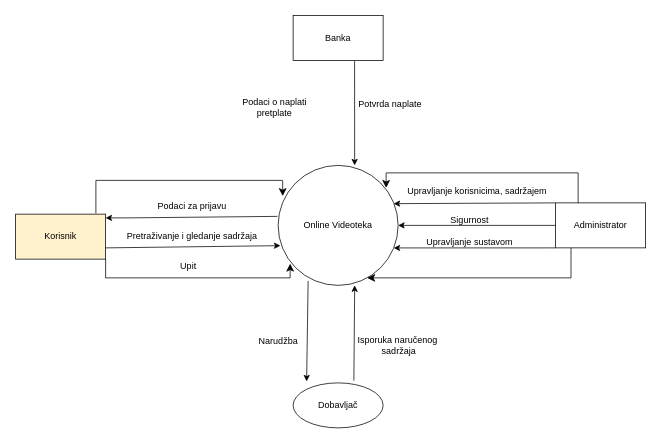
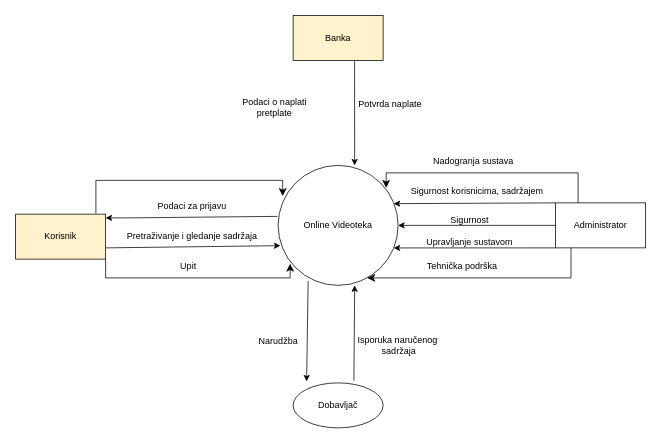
- <mxCell id="27" value="Banka" style="rounded=0;whiteSpace=wrap;html=1;" vertex="1" parent="1"><mxGeometry x="390" y="20" width="120" height="60" as="geometry" /></mxCell>
+ <mxCell id="27" value="Banka" style="rounded=0;whiteSpace=wrap;html=1;fillColor=#fff2cc;" vertex="1" parent="1"><mxGeometry x="390" y="20" width="120" height="60" as="geometry" /></mxCell>
+ <mxCell id="21" value="Nadogranja sustava" style="text;html=1;align=center;verticalAlign=middle;resizable=0;points=[];autosize=1;strokeColor=none;fillColor=none;" vertex="1" parent="1"><mxGeometry x="565" y="200" width="130" height="30" as="geometry" /></mxCell>
- <mxCell id="13" value="Upravljanje korisnicima, sadržajem" style="text;html=1;align=center;verticalAlign=middle;resizable=0;points=[];autosize=1;strokeColor=none;fillColor=none;" vertex="1" parent="1"><mxGeometry x="530" y="240" width="210" height="30" as="geometry" /></mxCell>
+ <mxCell id="13" value="Sigurnost korisnicima, sadržajem" style="text;html=1;align=center;verticalAlign=middle;resizable=0;points=[];autosize=1;strokeColor=none;fillColor=none;" vertex="1" parent="1"><mxGeometry x="530" y="240" width="210" height="30" as="geometry" /></mxCell>
+ <mxCell id="19" value="Tehnička podrška" style="text;html=1;align=center;verticalAlign=middle;resizable=0;points=[];autosize=1;strokeColor=none;fillColor=none;" vertex="1" parent="1"><mxGeometry x="555" y="340" width="120" height="30" as="geometry" /></mxCell>
